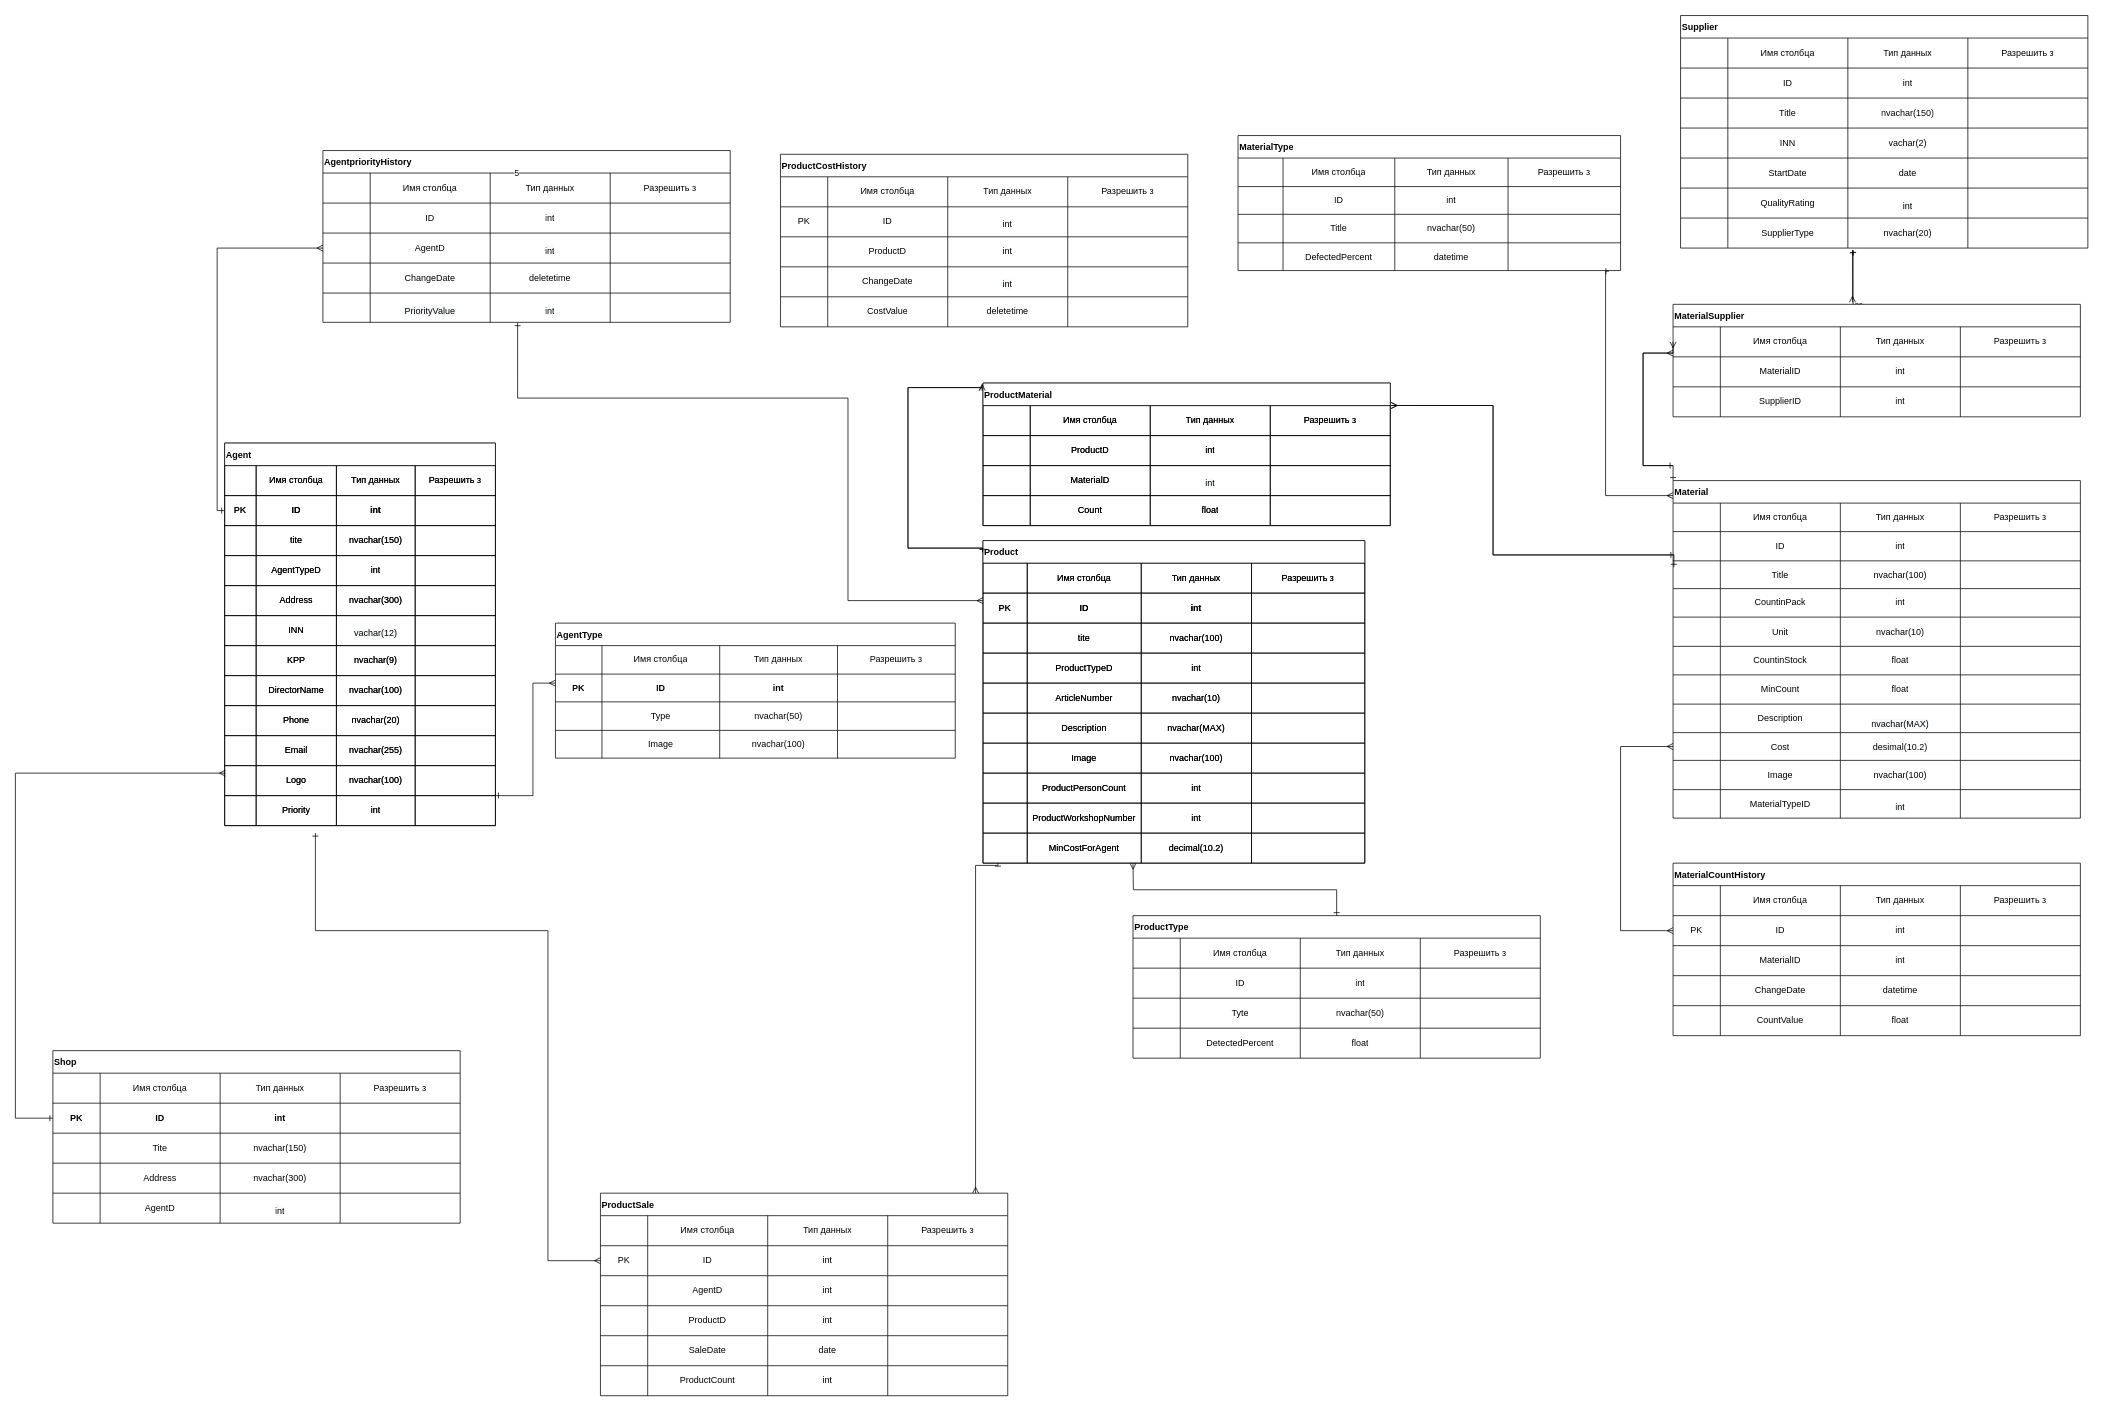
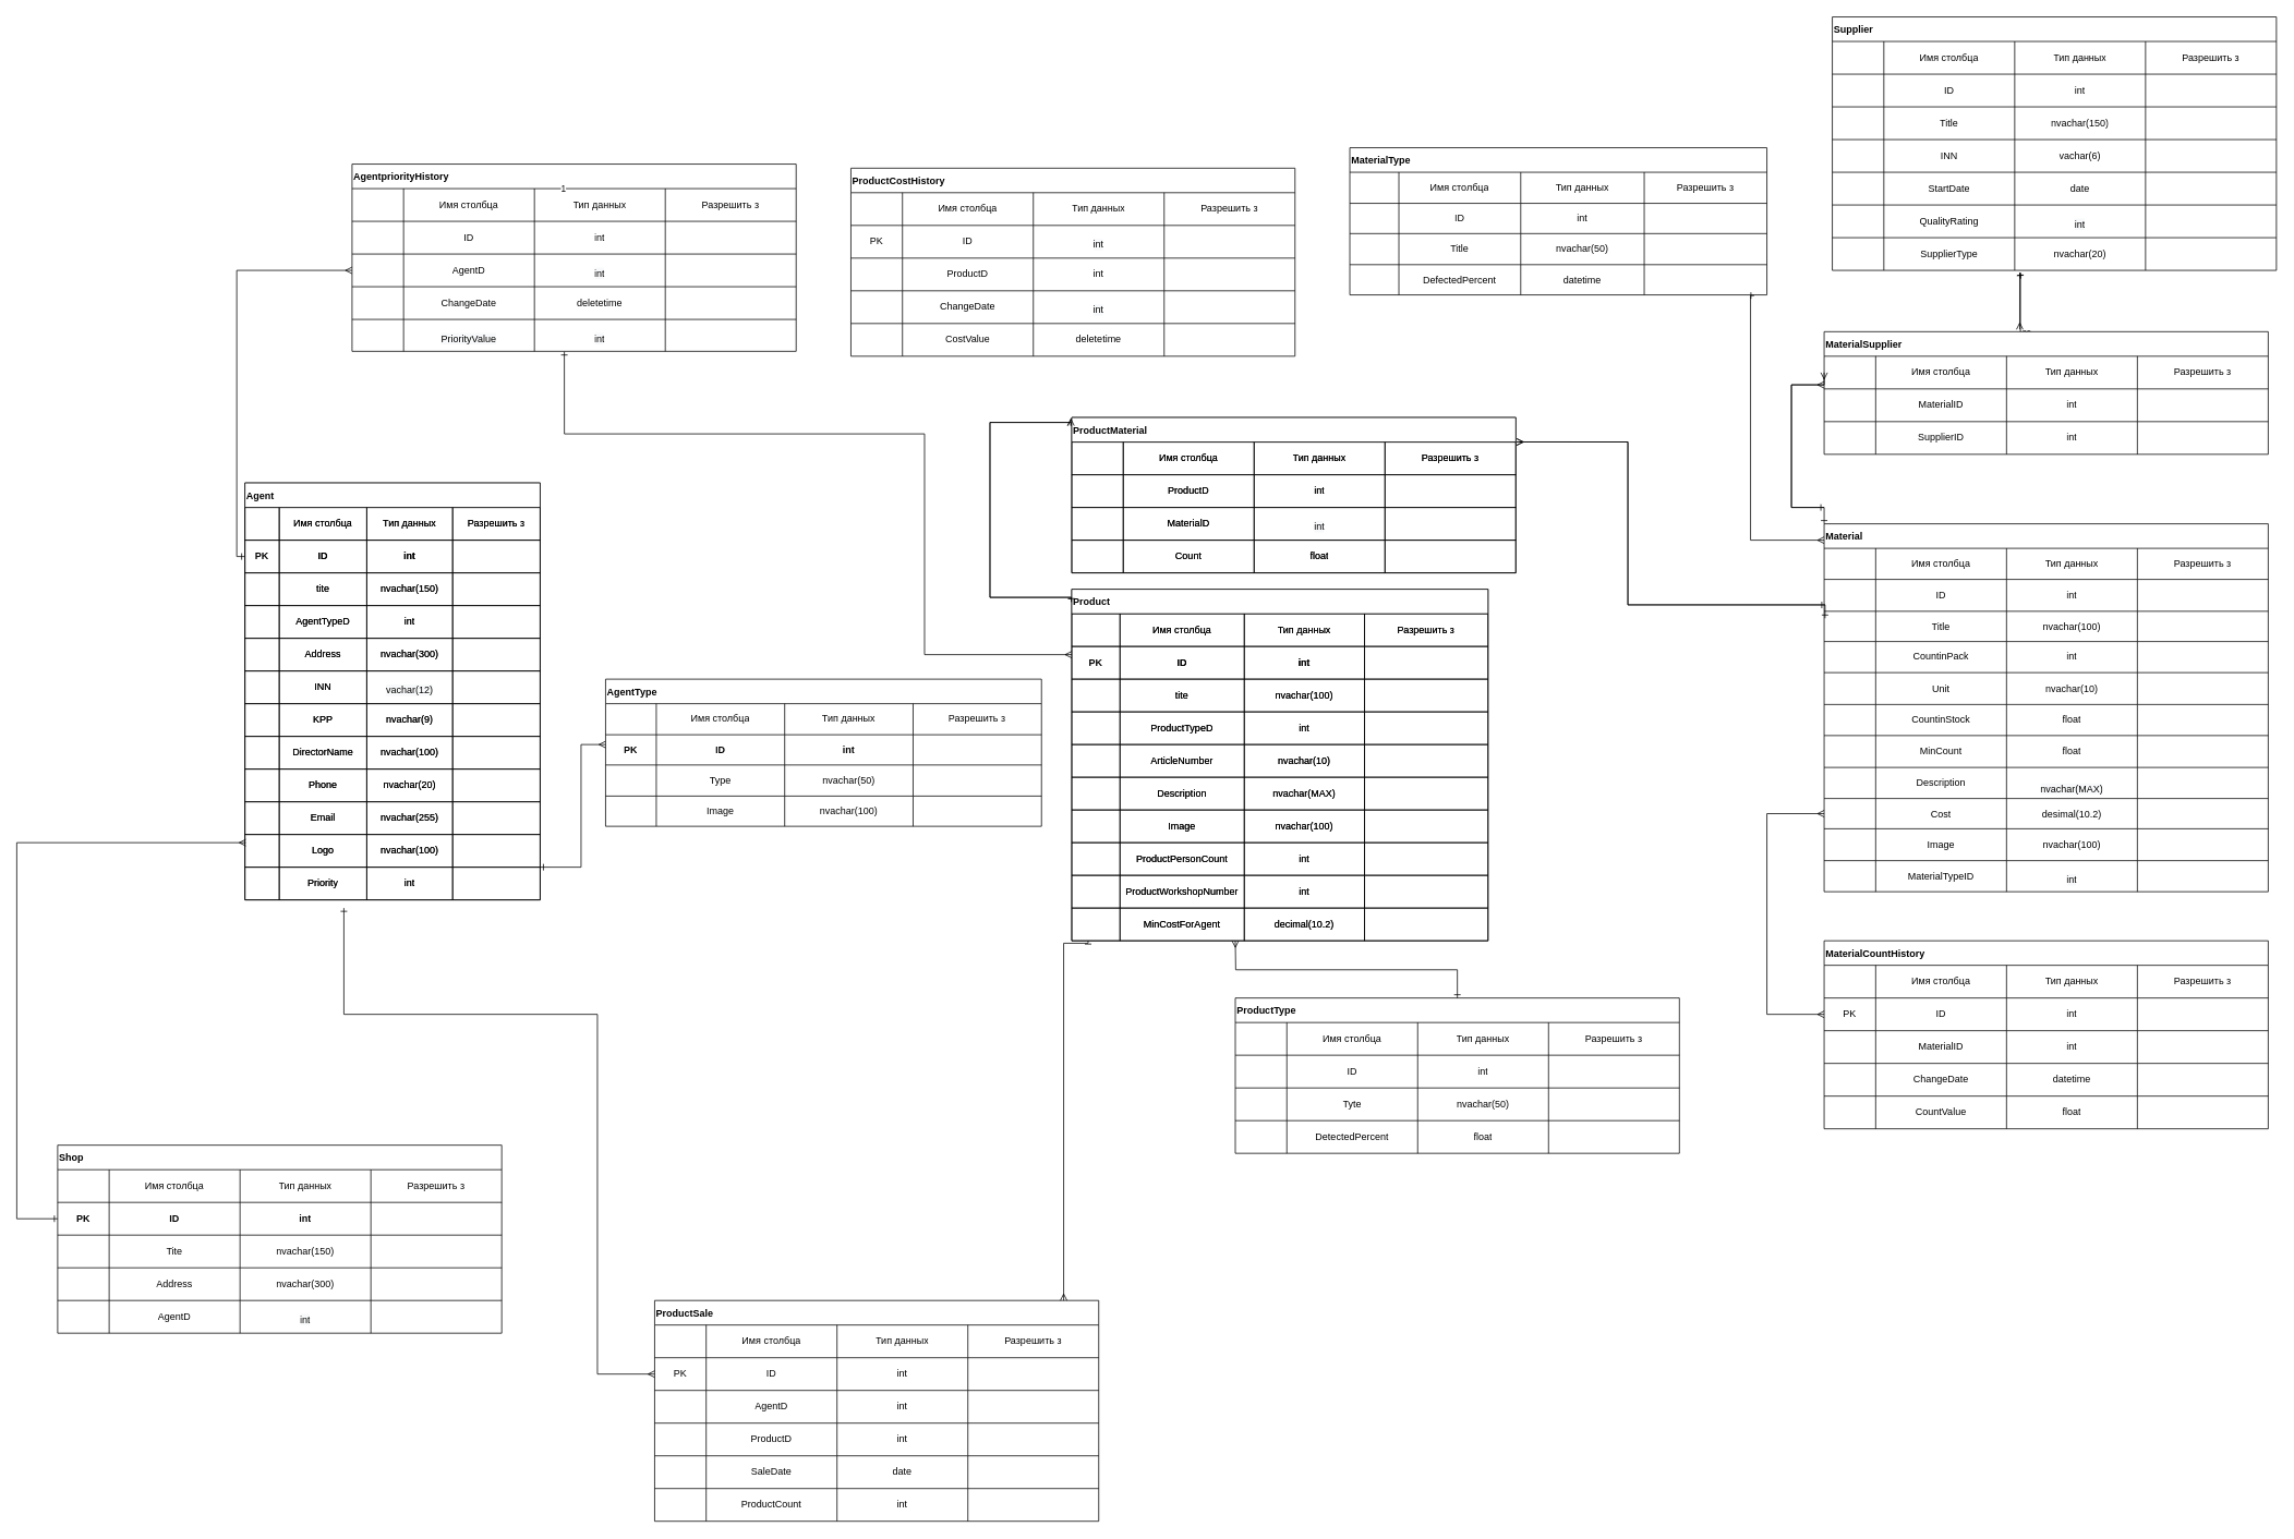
- <mxCell id="201" value="vachar(2)" style="shape=partialRectangle;html=1;whiteSpace=wrap;connectable=0;fillColor=none;top=0;left=0;bottom=0;right=0;overflow=hidden;" parent="198" vertex="1"><mxGeometry x="223" width="160" height="40" as="geometry"><mxRectangle width="160" height="40" as="alternateBounds" /></mxGeometry></mxCell>
+ <mxCell id="201" value="vachar(6)" style="shape=partialRectangle;html=1;whiteSpace=wrap;connectable=0;fillColor=none;top=0;left=0;bottom=0;right=0;overflow=hidden;" parent="198" vertex="1"><mxGeometry x="223" width="160" height="40" as="geometry"><mxRectangle width="160" height="40" as="alternateBounds" /></mxGeometry></mxCell>
- <mxCell id="598" value="5" style="edgeLabel;resizable=0;html=1;align=right;verticalAlign=bottom;" parent="1" connectable="0" vertex="1"><mxGeometry x="691.5" y="239.496" as="geometry" /></mxCell>
+ <mxCell id="598" value="1" style="edgeLabel;resizable=0;html=1;align=right;verticalAlign=bottom;" parent="1" connectable="0" vertex="1"><mxGeometry x="691.5" y="239.496" as="geometry" /></mxCell>
